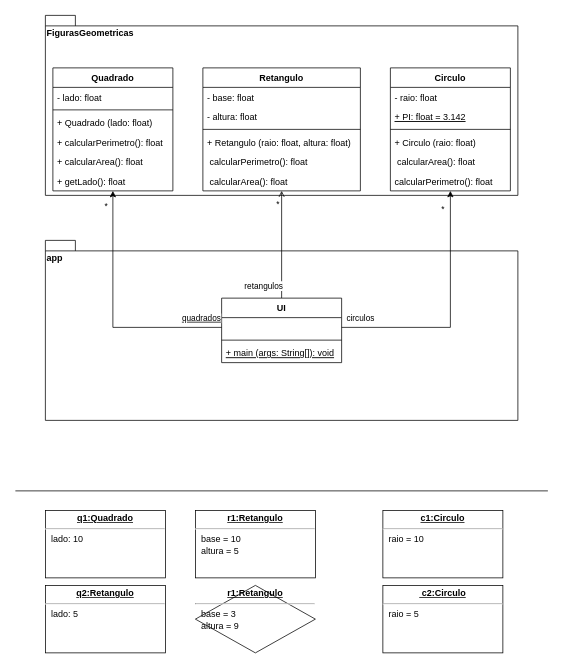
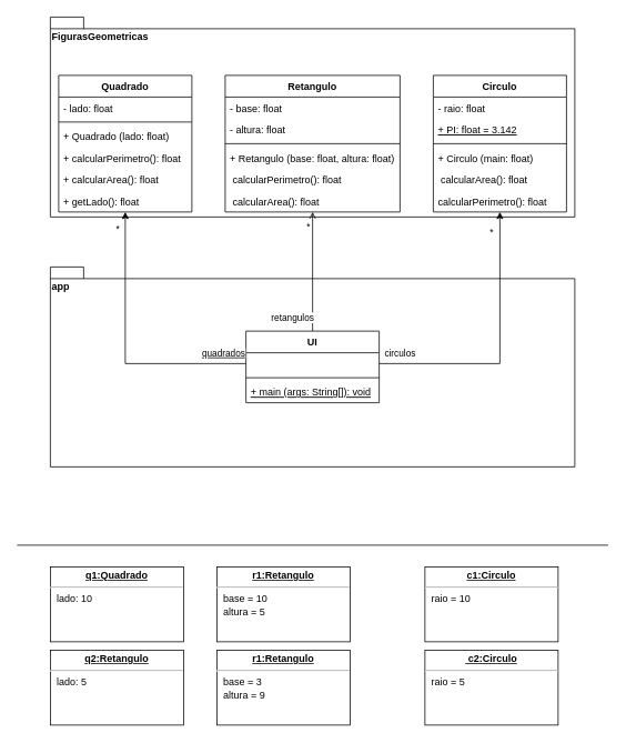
- <mxCell id="14" value="+ Retangulo (raio: float, altura: float)" style="text;strokeColor=none;fillColor=none;align=left;verticalAlign=top;spacingLeft=4;spacingRight=4;overflow=hidden;rotatable=0;points=[[0,0.5],[1,0.5]];portConstraint=eastwest;" vertex="1" parent="10"><mxGeometry y="86" width="210" height="26" as="geometry" /></mxCell>
+ <mxCell id="14" value="+ Retangulo (base: float, altura: float)" style="text;strokeColor=none;fillColor=none;align=left;verticalAlign=top;spacingLeft=4;spacingRight=4;overflow=hidden;rotatable=0;points=[[0,0.5],[1,0.5]];portConstraint=eastwest;" vertex="1" parent="10"><mxGeometry y="86" width="210" height="26" as="geometry" /></mxCell>
- <mxCell id="26" value="+ Circulo (raio: float)" style="text;strokeColor=none;fillColor=none;align=left;verticalAlign=top;spacingLeft=4;spacingRight=4;overflow=hidden;rotatable=0;points=[[0,0.5],[1,0.5]];portConstraint=eastwest;" vertex="1" parent="22"><mxGeometry y="86" width="160" height="26" as="geometry" /></mxCell>
+ <mxCell id="26" value="+ Circulo (main: float)" style="text;strokeColor=none;fillColor=none;align=left;verticalAlign=top;spacingLeft=4;spacingRight=4;overflow=hidden;rotatable=0;points=[[0,0.5],[1,0.5]];portConstraint=eastwest;" vertex="1" parent="22"><mxGeometry y="86" width="160" height="26" as="geometry" /></mxCell>
- <mxCell id="21" value="&lt;p style=&quot;margin: 0px ; margin-top: 4px ; text-align: center ; text-decoration: underline&quot;&gt;&lt;b&gt;r1:Retangulo&lt;/b&gt;&lt;/p&gt;&lt;hr&gt;&lt;p style=&quot;margin: 0px ; margin-left: 8px&quot;&gt;base = 3&lt;br&gt;altura = 9&lt;br&gt;&lt;br&gt;&lt;/p&gt;" style="rhombus;verticalAlign=top;align=left;overflow=fill;fontSize=12;fontFamily=Helvetica;html=1;" vertex="1" parent="1"><mxGeometry x="260" y="780" width="160" height="90" as="geometry" /></mxCell>
+ <mxCell id="21" value="&lt;p style=&quot;margin: 0px ; margin-top: 4px ; text-align: center ; text-decoration: underline&quot;&gt;&lt;b&gt;r1:Retangulo&lt;/b&gt;&lt;/p&gt;&lt;hr&gt;&lt;p style=&quot;margin: 0px ; margin-left: 8px&quot;&gt;base = 3&lt;br&gt;altura = 9&lt;br&gt;&lt;br&gt;&lt;/p&gt;" style="verticalAlign=top;align=left;overflow=fill;fontSize=12;fontFamily=Helvetica;html=1;" vertex="1" parent="1"><mxGeometry x="260" y="780" width="160" height="90" as="geometry" /></mxCell>
